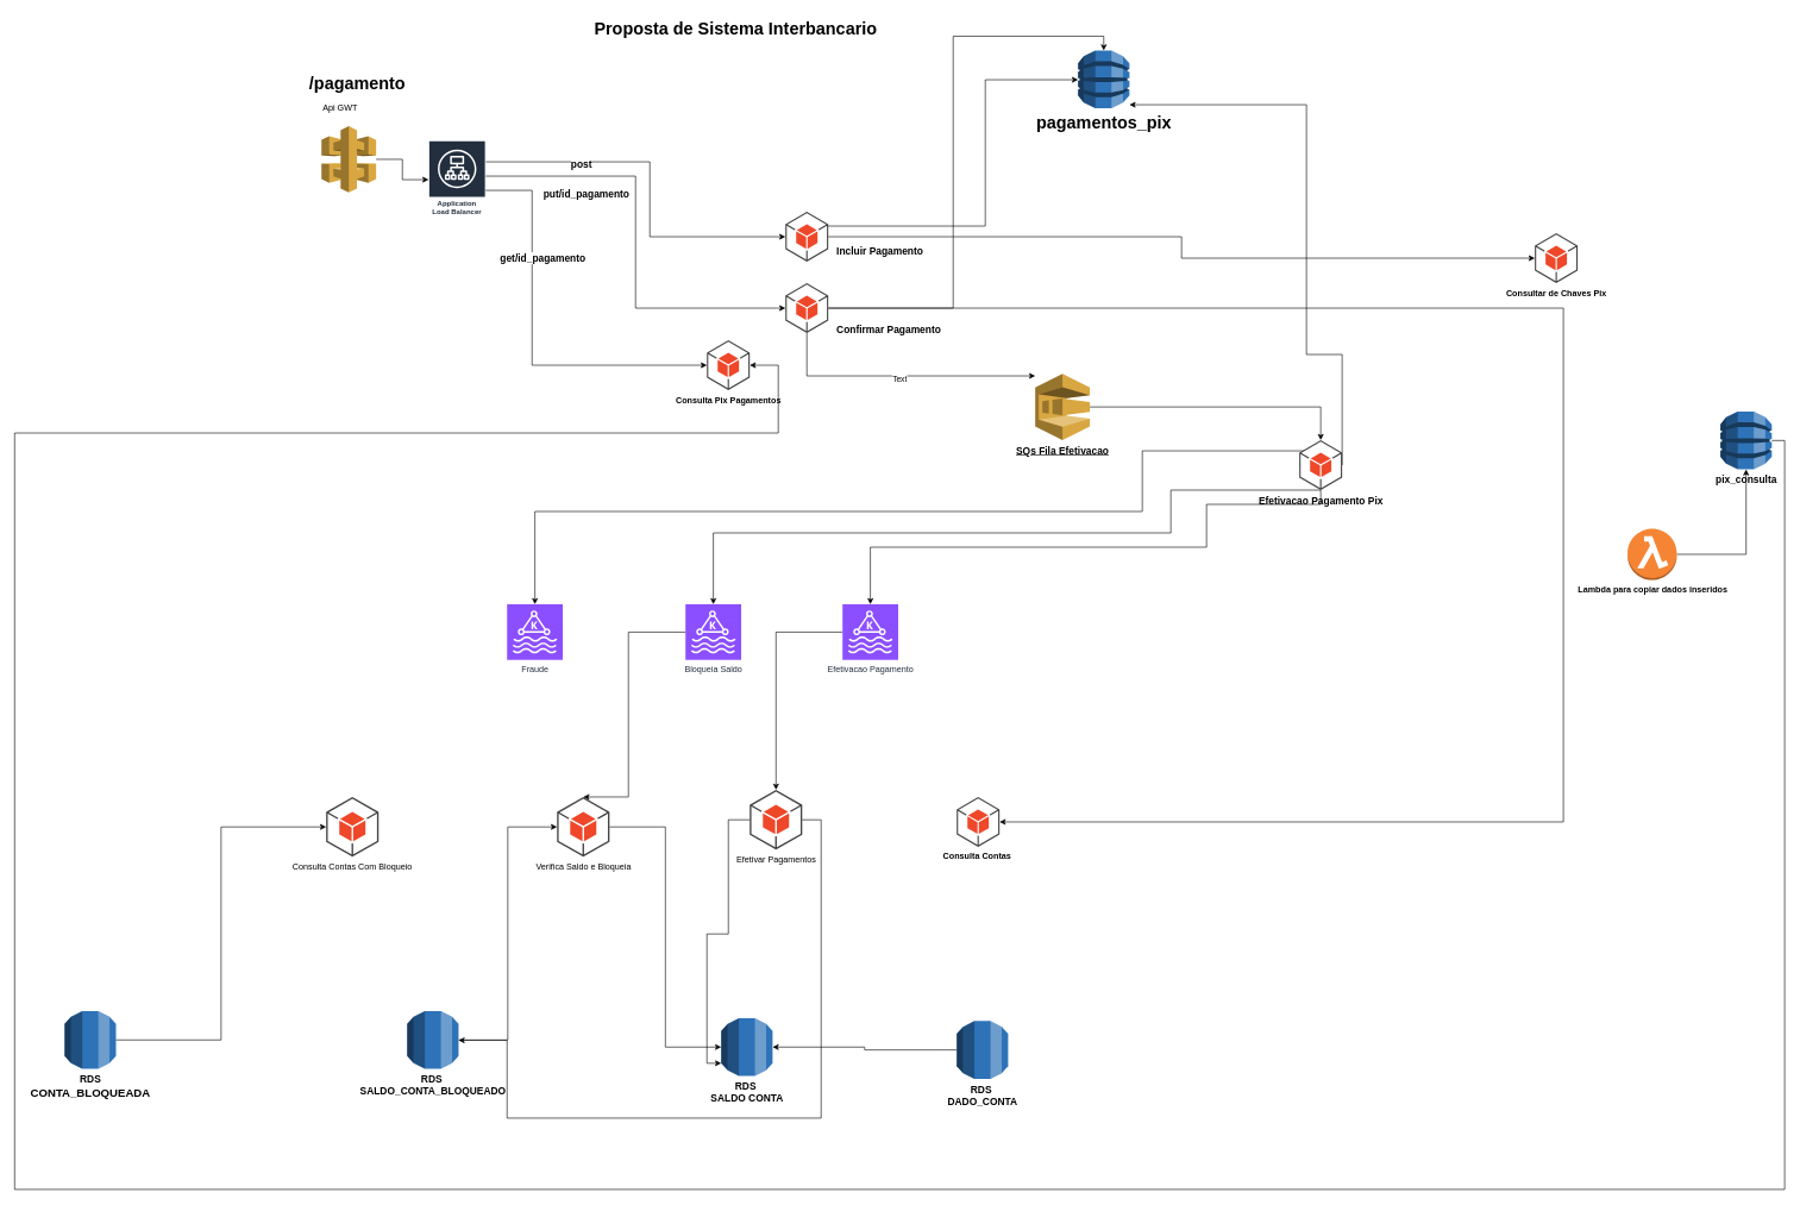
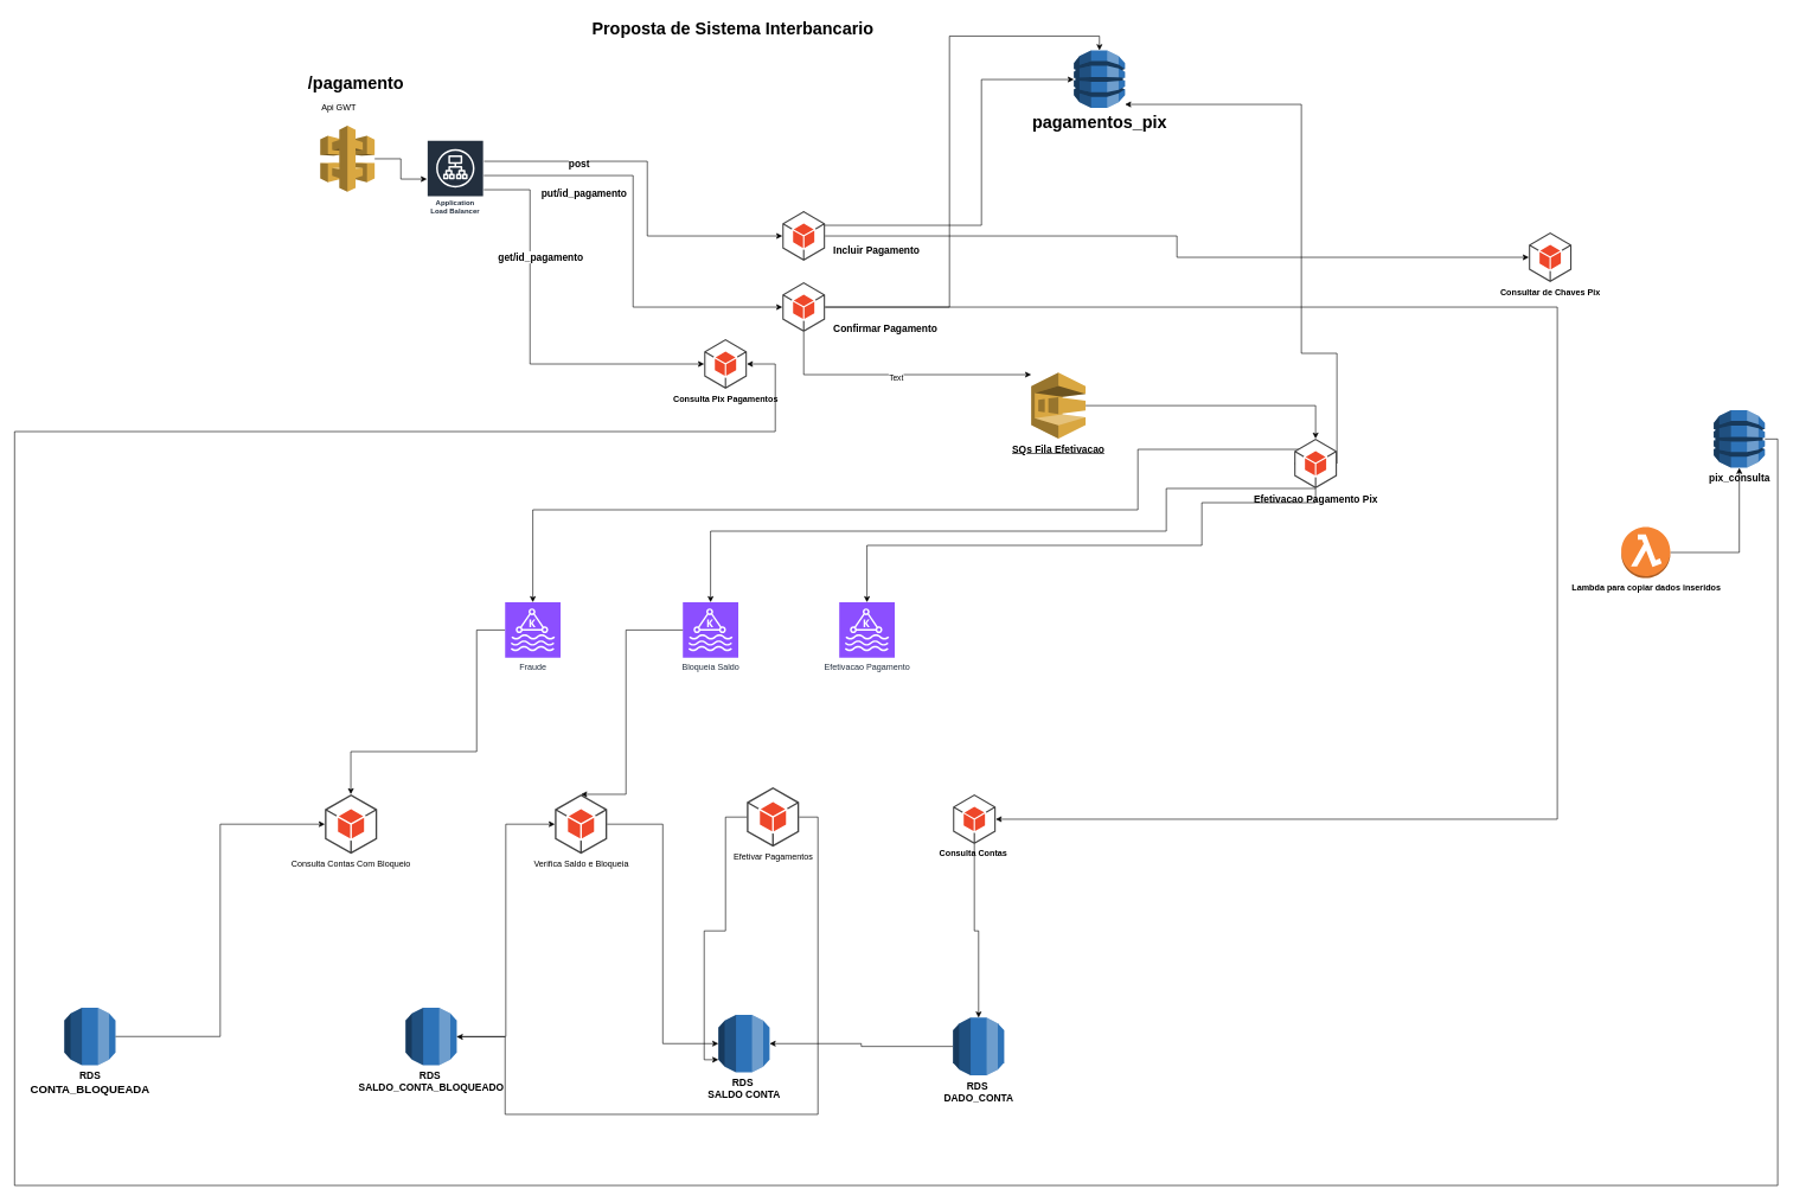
+ <mxCell id="27" style="edgeStyle=orthogonalEdgeStyle;rounded=0;orthogonalLoop=1;jettySize=auto;html=1;" edge="1" parent="1" source="28" target="34"><mxGeometry relative="1" as="geometry"><Array as="points"><mxPoint x="670" y="885" /><mxPoint x="670" y="1056" /><mxPoint x="493" y="1056" /></Array></mxGeometry></mxCell>
- <mxCell id="30" style="edgeStyle=orthogonalEdgeStyle;rounded=0;orthogonalLoop=1;jettySize=auto;html=1;" edge="1" parent="1" source="31" target="38"><mxGeometry relative="1" as="geometry" /></mxCell>
+ <mxCell id="58" style="edgeStyle=orthogonalEdgeStyle;rounded=0;orthogonalLoop=1;jettySize=auto;html=1;entryX=0.5;entryY=0;entryDx=0;entryDy=0;entryPerimeter=0;" edge="1" parent="1" source="55" target="57"><mxGeometry relative="1" as="geometry" /></mxCell>
